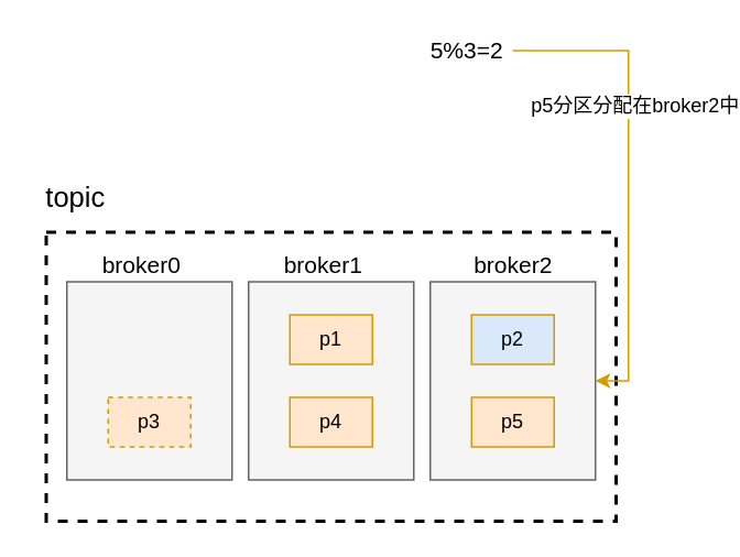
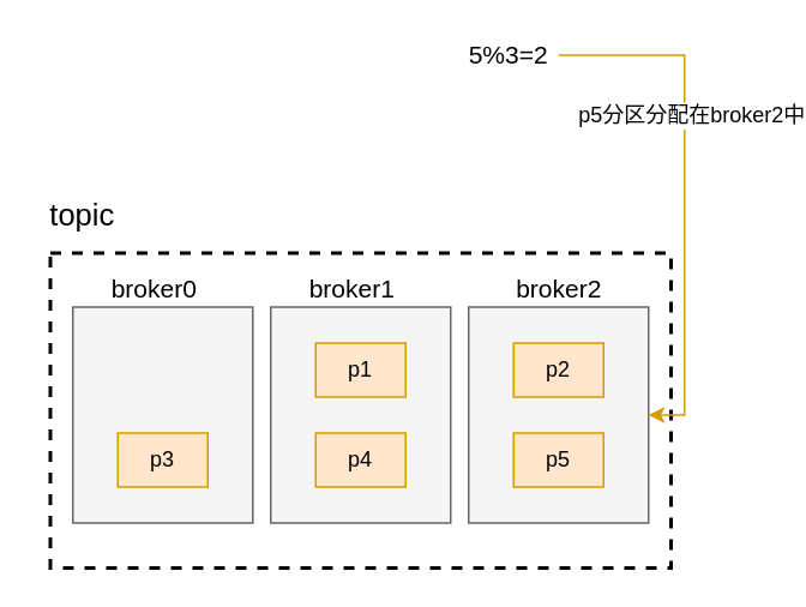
- <mxCell id="9" value="p2" style="rounded=0;whiteSpace=wrap;html=1;fillColor=#dae8fc;strokeColor=#d79b00;" vertex="1" parent="1"><mxGeometry x="285" y="190" width="50" height="30" as="geometry" /></mxCell>
+ <mxCell id="9" value="p2" style="rounded=0;whiteSpace=wrap;html=1;fillColor=#ffe6cc;strokeColor=#d79b00;" vertex="1" parent="1"><mxGeometry x="285" y="190" width="50" height="30" as="geometry" /></mxCell>
- <mxCell id="6" value="p3" style="rounded=0;whiteSpace=wrap;html=1;fillColor=#ffe6cc;strokeColor=#d79b00;dashed=1;" vertex="1" parent="1"><mxGeometry x="65" y="240" width="50" height="30" as="geometry" /></mxCell>
+ <mxCell id="6" value="p3" style="rounded=0;whiteSpace=wrap;html=1;fillColor=#ffe6cc;strokeColor=#d79b00;" vertex="1" parent="1"><mxGeometry x="65" y="240" width="50" height="30" as="geometry" /></mxCell>
